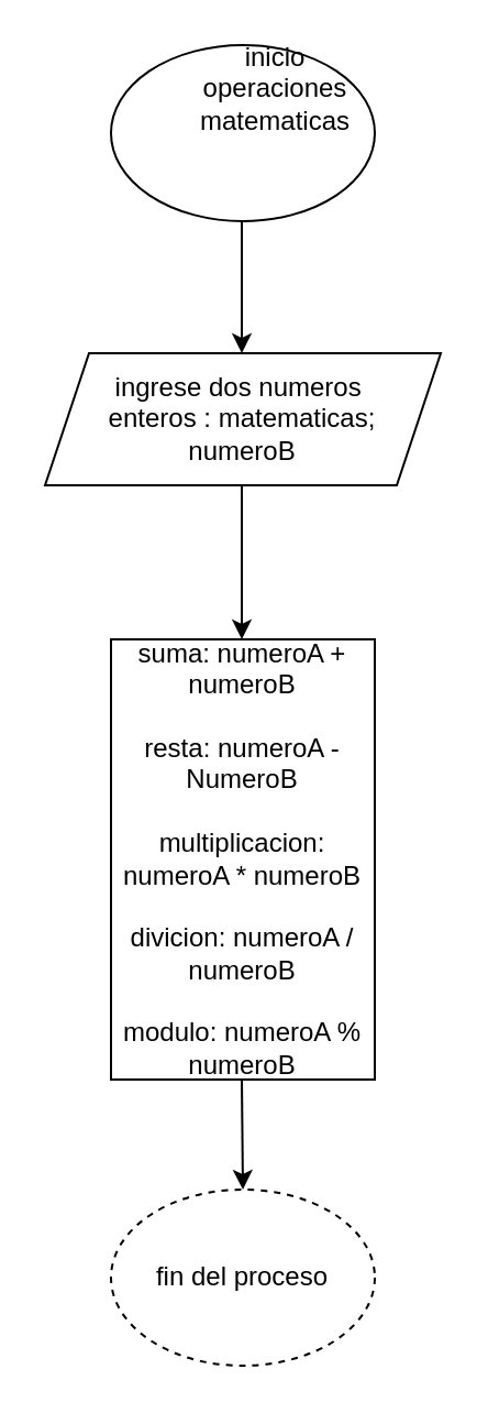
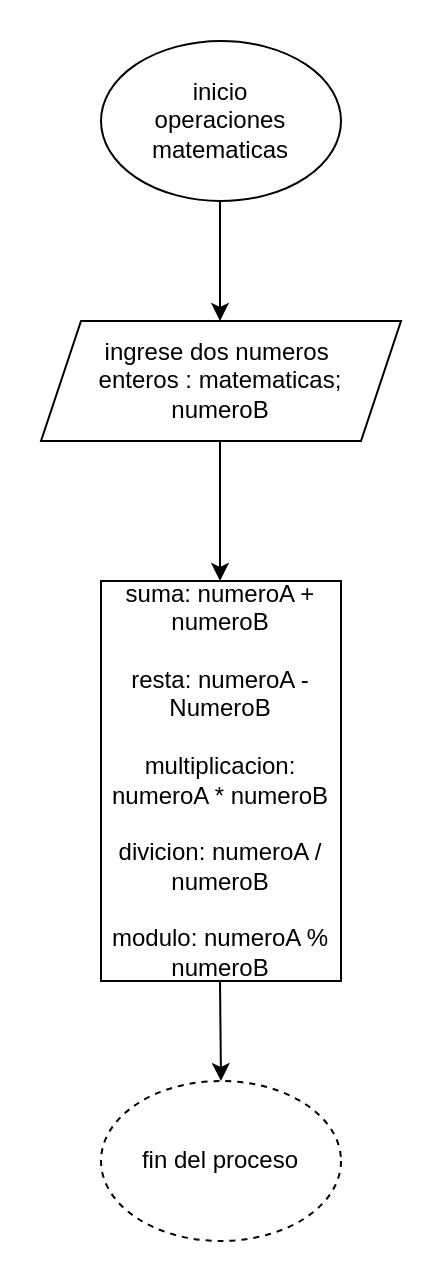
- <mxCell id="3" value="inicio operaciones&lt;br&gt;matematicas" style="text;html=1;strokeColor=none;fillColor=none;align=center;verticalAlign=middle;whiteSpace=wrap;rounded=0;" vertex="1" parent="1"><mxGeometry x="95" y="25" width="60" height="30" as="geometry" /></mxCell>
+ <mxCell id="3" value="inicio operaciones&lt;br&gt;matematicas" style="text;html=1;strokeColor=none;fillColor=none;align=center;verticalAlign=middle;whiteSpace=wrap;rounded=0;" vertex="1" parent="1"><mxGeometry x="80" y="45" width="60" height="30" as="geometry" /></mxCell>
